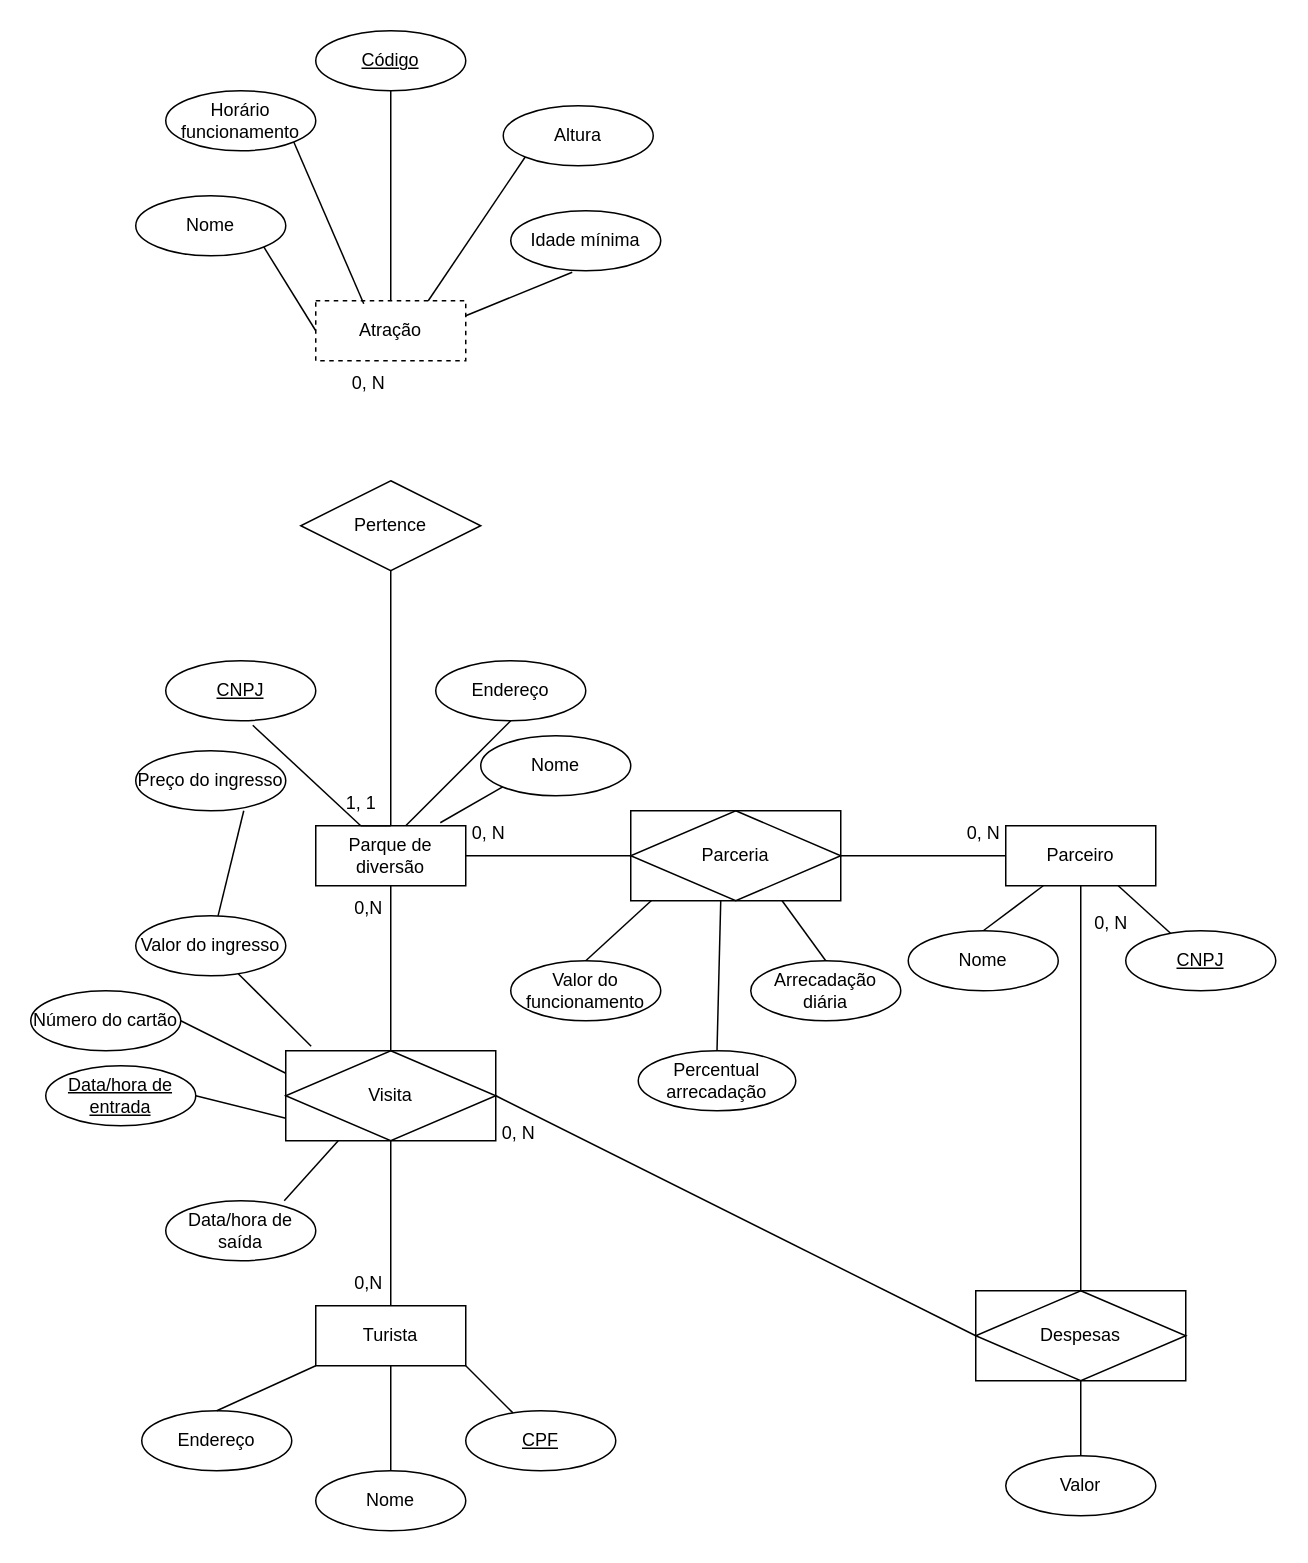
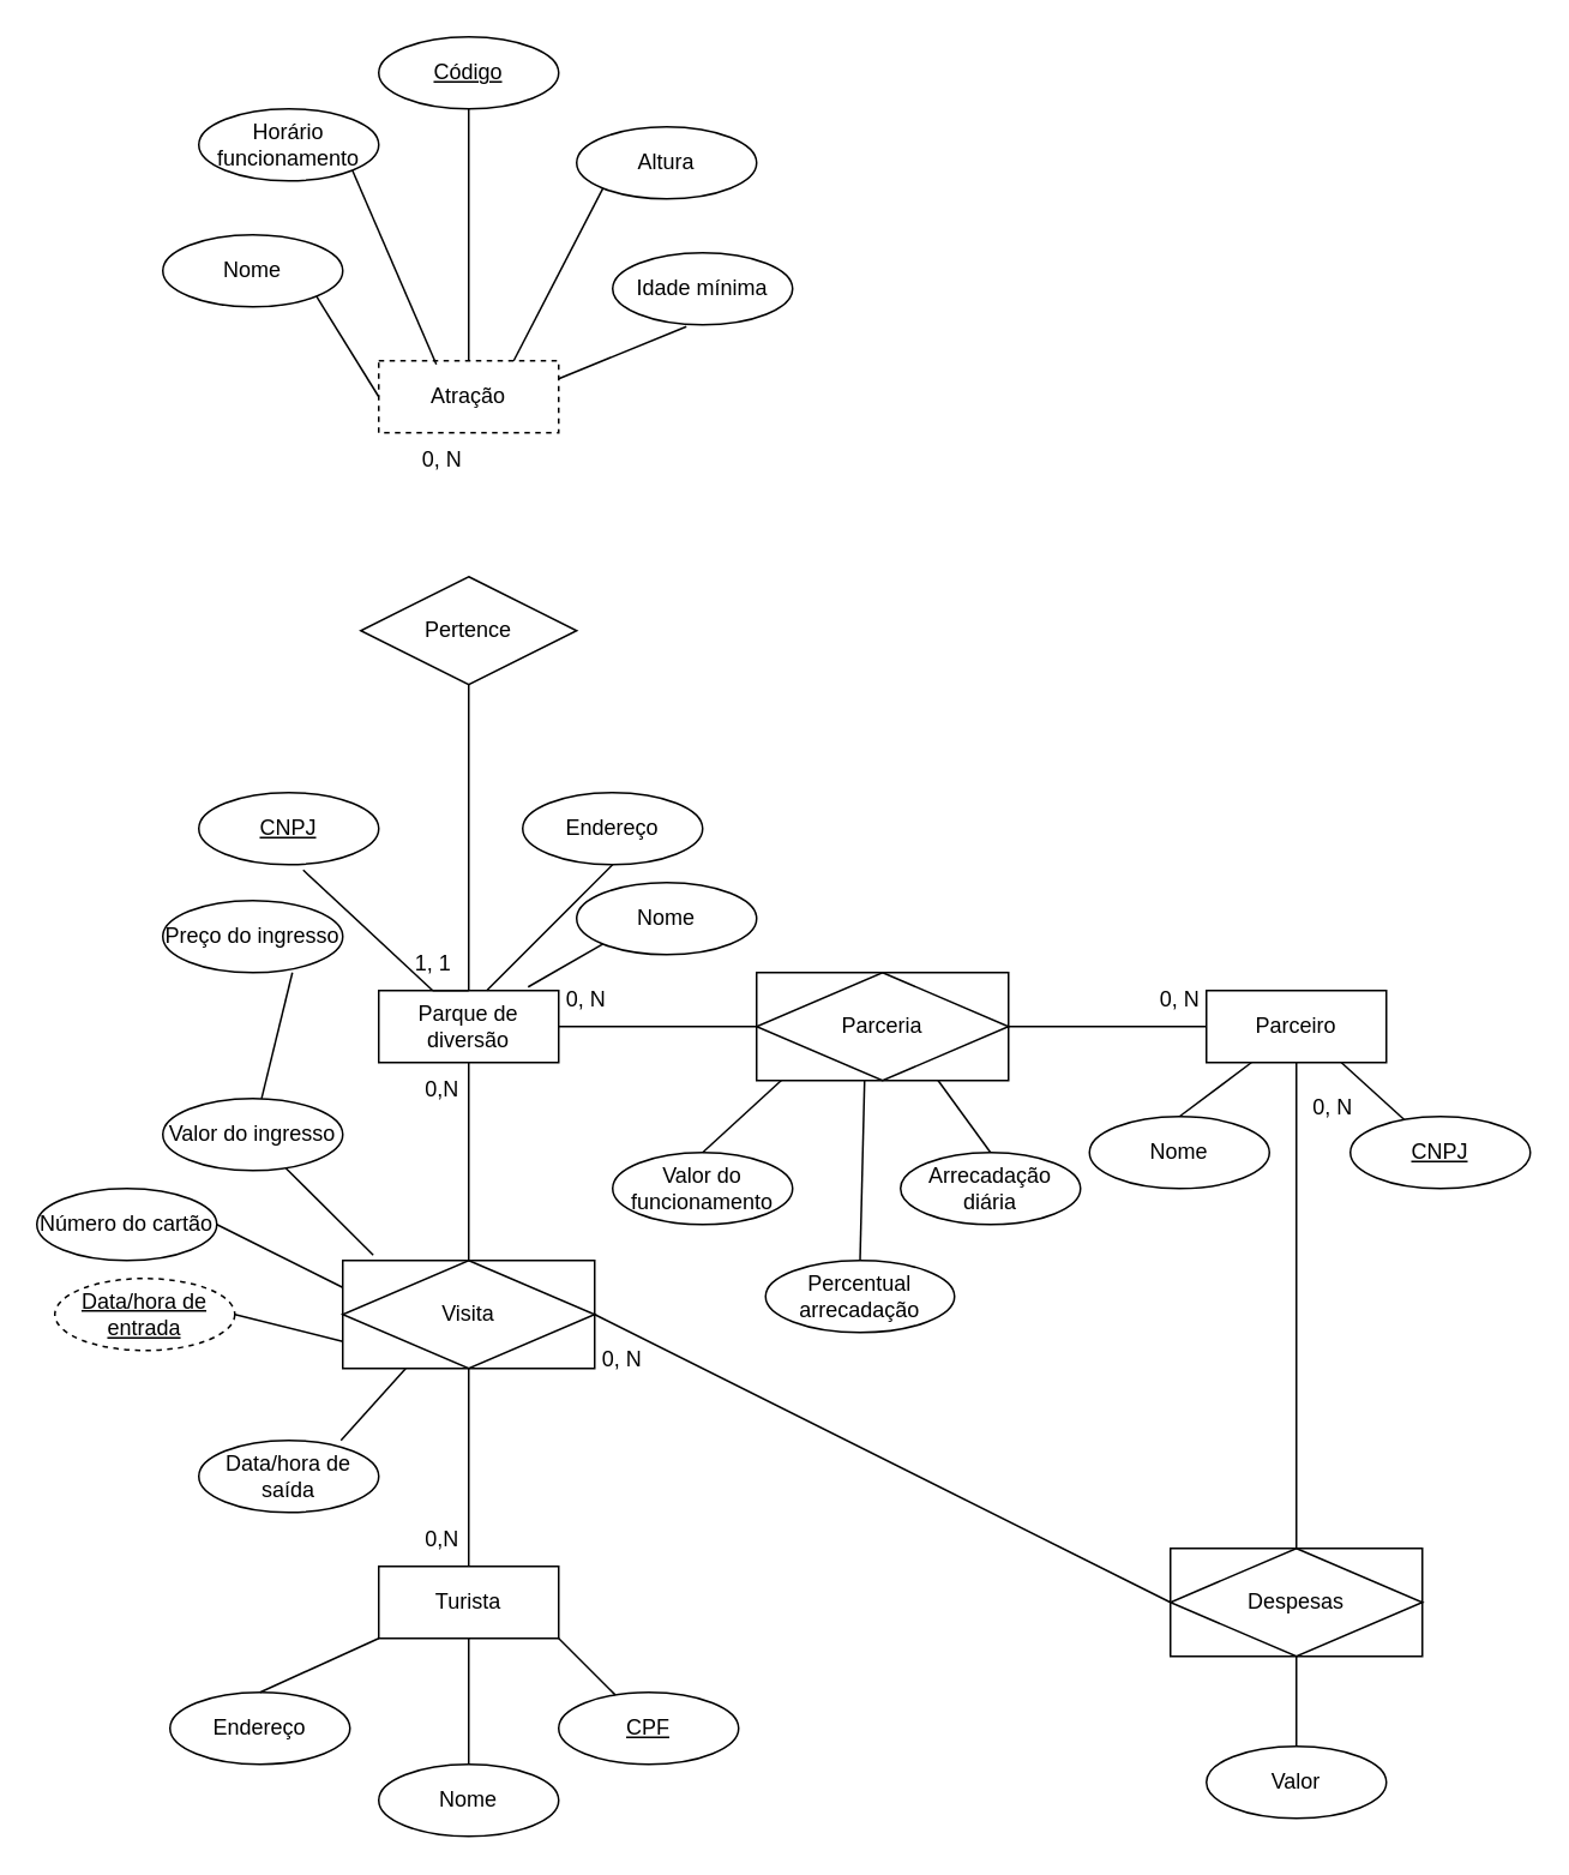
- <mxCell id="57" value="Altura" style="ellipse;whiteSpace=wrap;html=1;align=center;" vertex="1" parent="1"><mxGeometry x="335" y="70" width="100" height="40" as="geometry" /></mxCell>
+ <mxCell id="57" value="Altura" style="ellipse;whiteSpace=wrap;html=1;align=center;" vertex="1" parent="1"><mxGeometry x="320" y="70" width="100" height="40" as="geometry" /></mxCell>
- <mxCell id="69" value="Data/hora de entrada" style="ellipse;whiteSpace=wrap;html=1;align=center;fontStyle=4;" vertex="1" parent="1"><mxGeometry x="30" y="710" width="100" height="40" as="geometry" /></mxCell>
+ <mxCell id="69" value="Data/hora de entrada" style="ellipse;whiteSpace=wrap;html=1;align=center;fontStyle=4;dashed=1;" vertex="1" parent="1"><mxGeometry x="30" y="710" width="100" height="40" as="geometry" /></mxCell>
